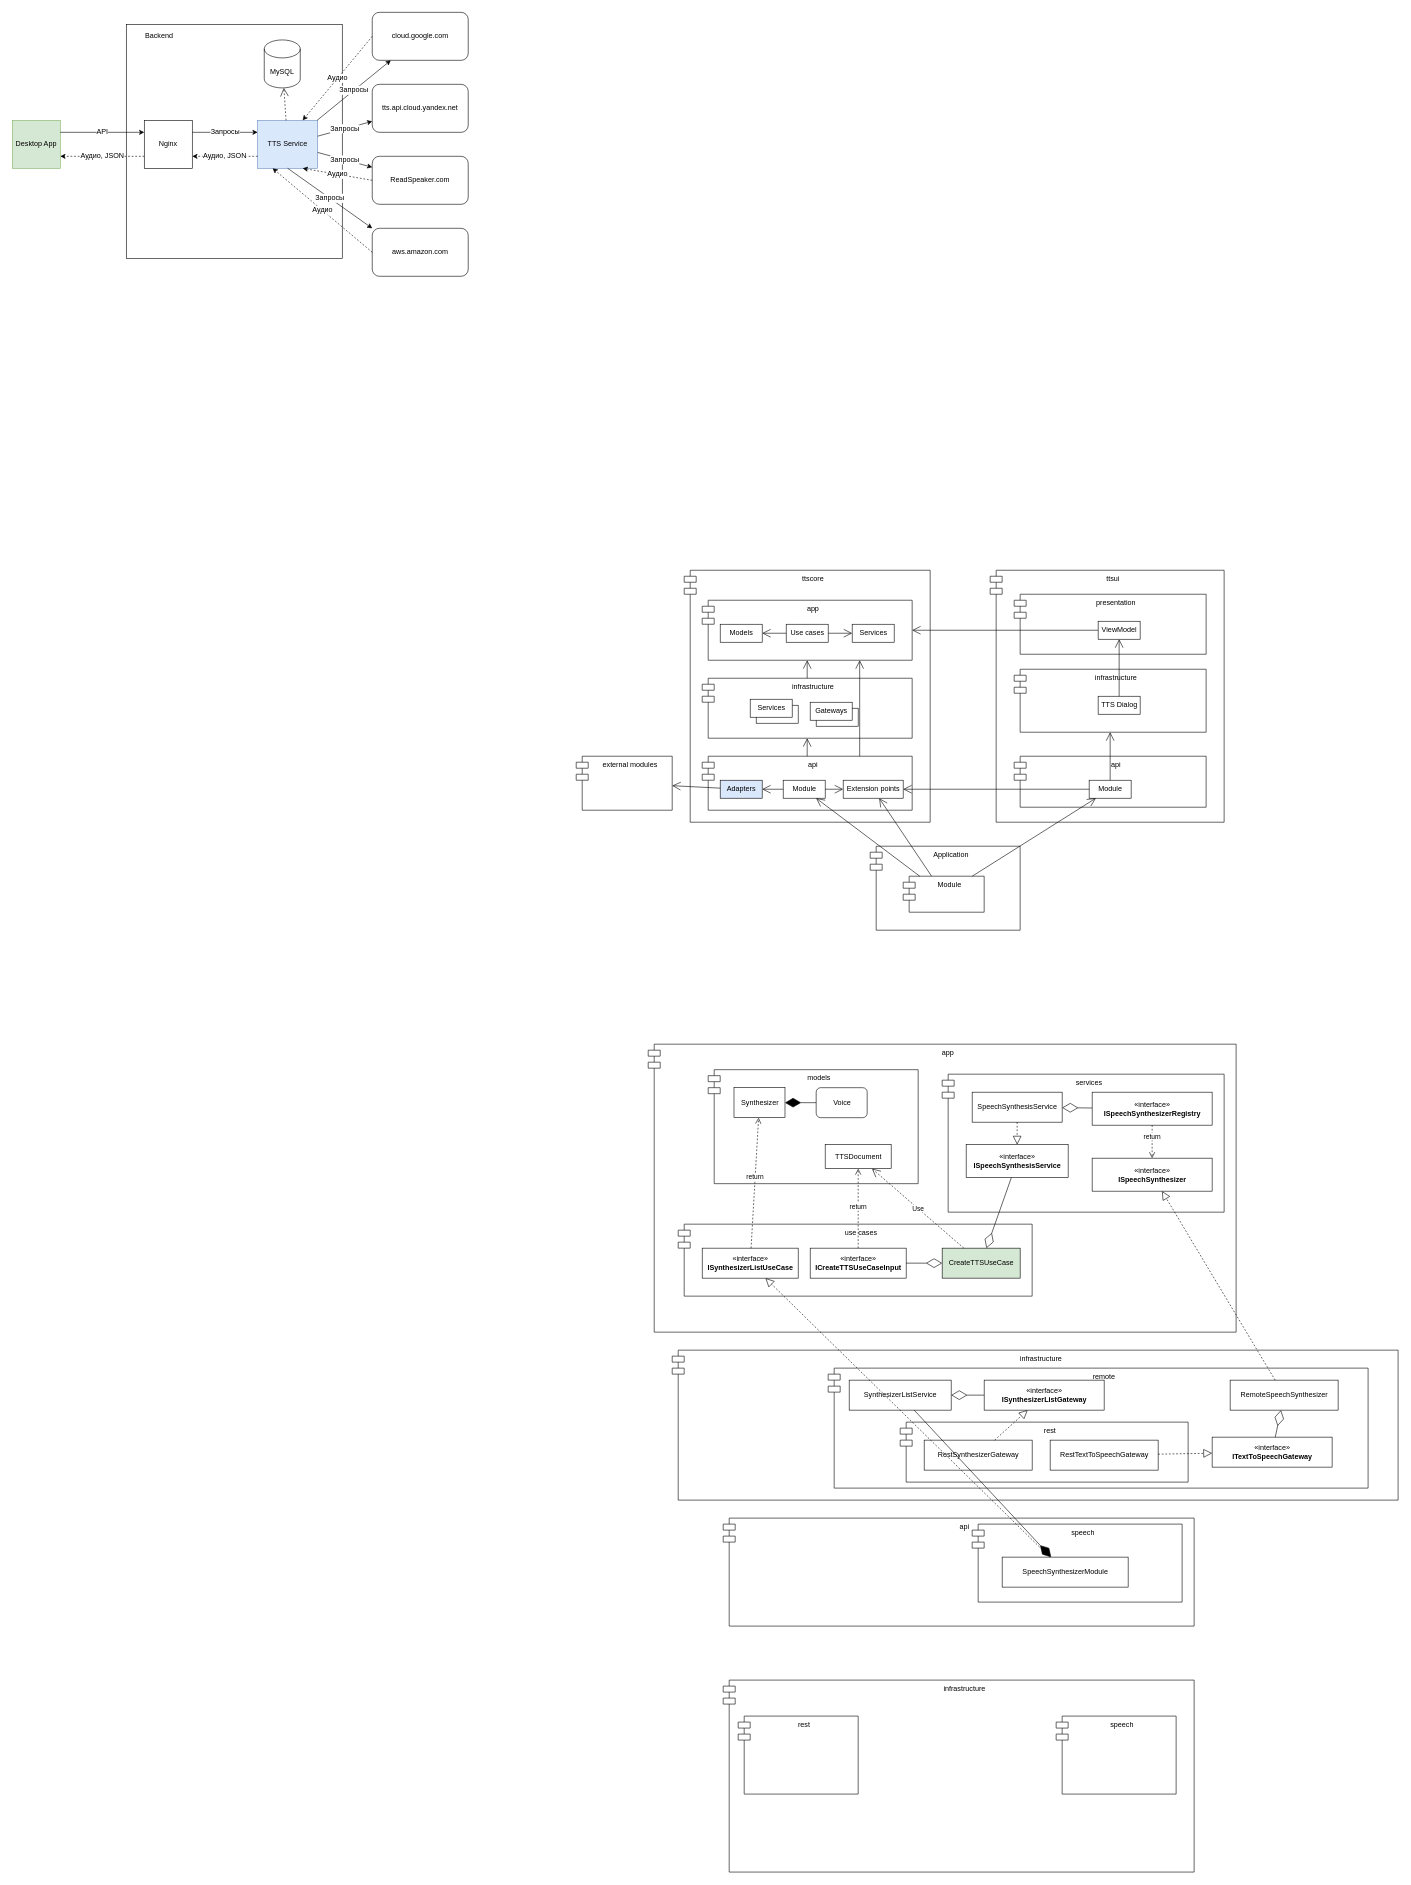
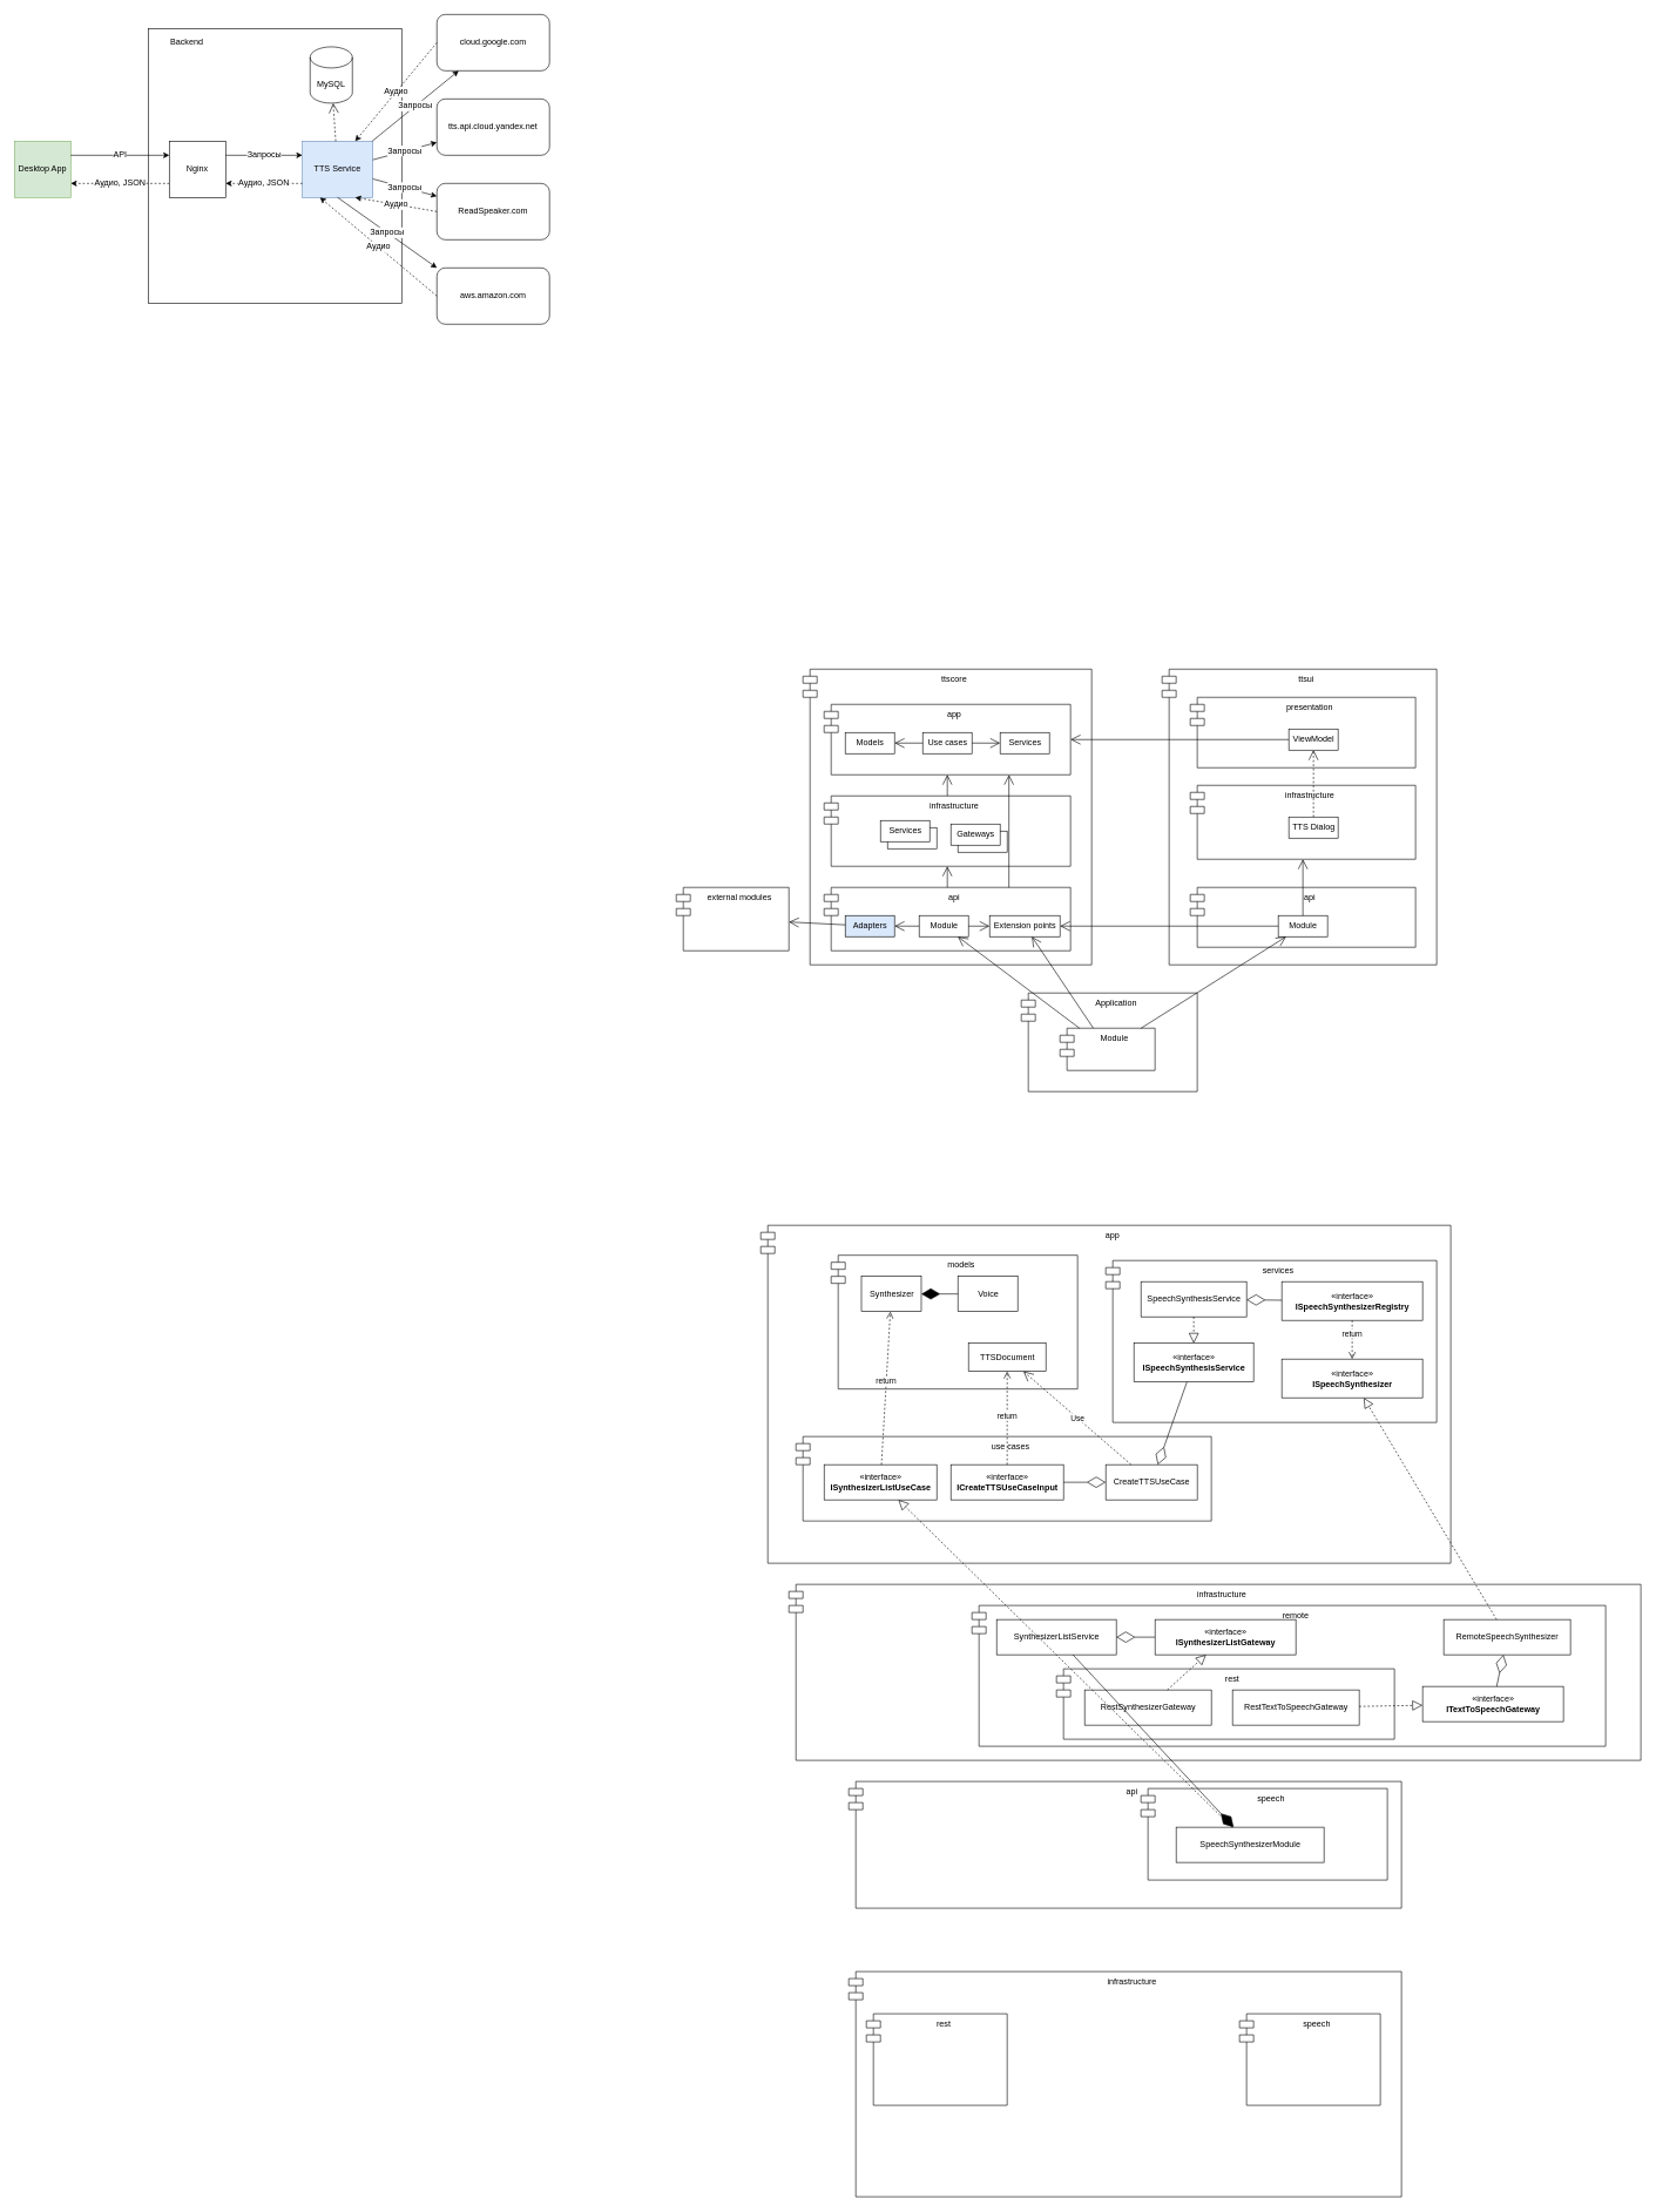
- <mxCell id="58" value="" style="endArrow=open;endFill=1;endSize=12;html=1;" parent="27" source="56" target="57" edge="1"><mxGeometry width="160" relative="1" as="geometry"><mxPoint x="880" y="110" as="sourcePoint" /><mxPoint x="570" y="110" as="targetPoint" /></mxGeometry></mxCell>
+ <mxCell id="58" value="" style="endArrow=open;endFill=1;endSize=12;html=1;dashed=1;" parent="27" source="56" target="57" edge="1"><mxGeometry width="160" relative="1" as="geometry"><mxPoint x="880" y="110" as="sourcePoint" /><mxPoint x="570" y="110" as="targetPoint" /></mxGeometry></mxCell>
- <mxCell id="70" value="Voice" style="html=1;rounded=1;" parent="1" vertex="1"><mxGeometry x="1360" y="1812.5" width="85" height="50" as="geometry" /></mxCell>
+ <mxCell id="70" value="Voice" style="html=1;" parent="1" vertex="1"><mxGeometry x="1360" y="1812.5" width="85" height="50" as="geometry" /></mxCell>
- <mxCell id="75" value="CreateTTSUseCase" style="html=1;fillColor=#d5e8d4;" parent="1" vertex="1"><mxGeometry x="1570" y="2080" width="130" height="50" as="geometry" /></mxCell>
+ <mxCell id="75" value="CreateTTSUseCase" style="html=1;" parent="1" vertex="1"><mxGeometry x="1570" y="2080" width="130" height="50" as="geometry" /></mxCell>
